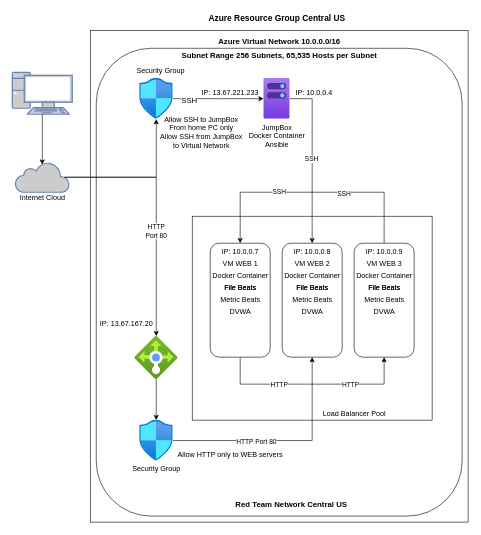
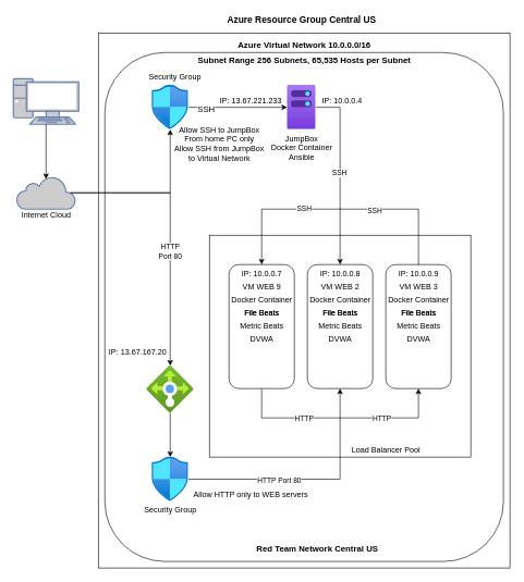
- <mxCell id="20" value="VM WEB 1" style="text;html=1;resizable=0;autosize=1;align=center;verticalAlign=middle;points=[];fillColor=none;strokeColor=none;rounded=0;" vertex="1" parent="1"><mxGeometry x="365" y="430" width="70" height="20" as="geometry" /></mxCell>
+ <mxCell id="20" value="VM WEB 9" style="text;html=1;resizable=0;autosize=1;align=center;verticalAlign=middle;points=[];fillColor=none;strokeColor=none;rounded=0;" vertex="1" parent="1"><mxGeometry x="365" y="430" width="70" height="20" as="geometry" /></mxCell>
